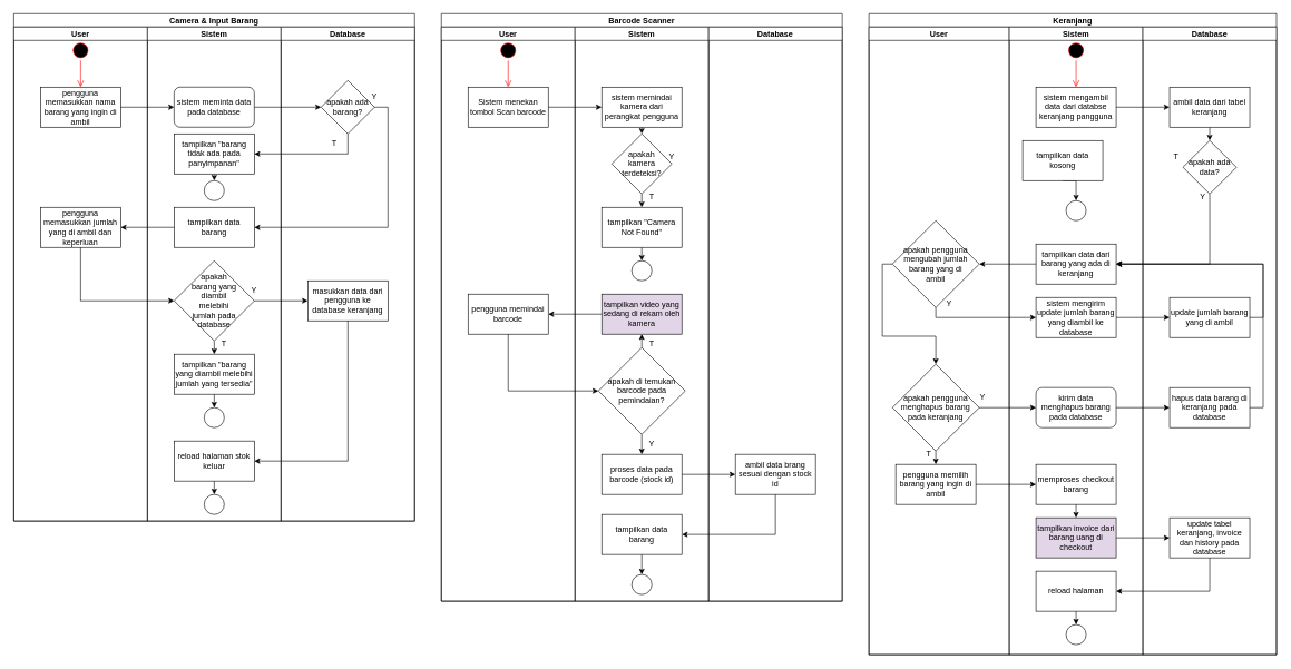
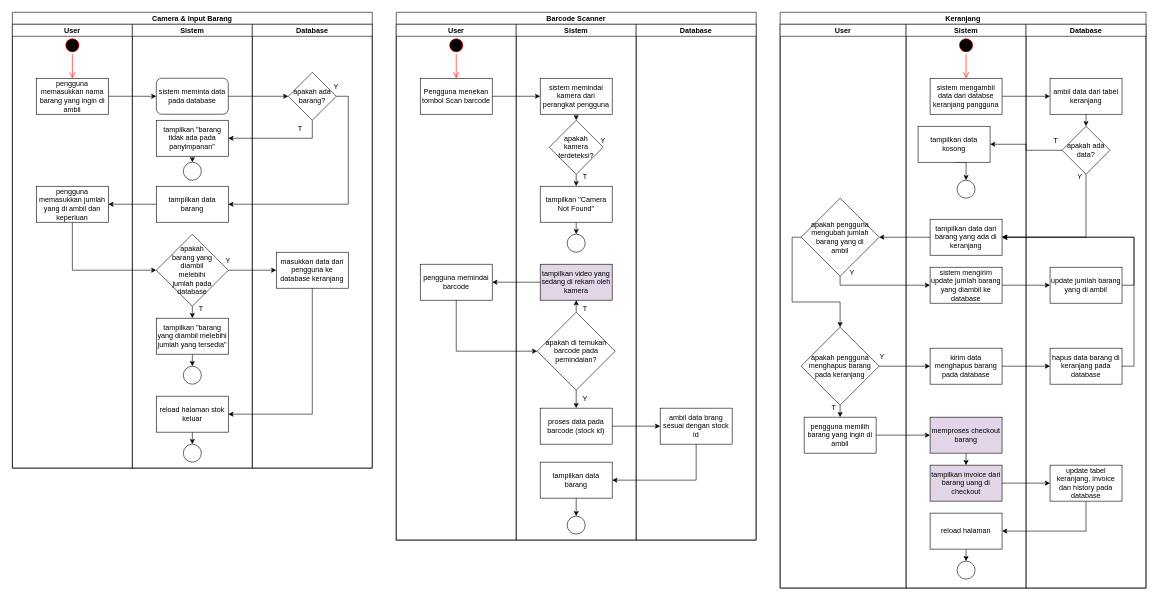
- <mxCell id="41" value="Sistem menekan tombol Scan barcode" style="rounded=0;whiteSpace=wrap;html=1;" vertex="1" parent="38"><mxGeometry x="40" y="90" width="120" height="60" as="geometry" /></mxCell>
+ <mxCell id="41" value="Pengguna menekan tombol Scan barcode" style="rounded=0;whiteSpace=wrap;html=1;" vertex="1" parent="38"><mxGeometry x="40" y="90" width="120" height="60" as="geometry" /></mxCell>
+ <mxCell id="115" style="edgeStyle=orthogonalEdgeStyle;rounded=0;orthogonalLoop=1;jettySize=auto;html=1;exitX=0;exitY=0.5;exitDx=0;exitDy=0;entryX=1;entryY=0.5;entryDx=0;entryDy=0;" edge="1" parent="70" source="111" target="94"><mxGeometry relative="1" as="geometry" /></mxCell>
- <mxCell id="97" value="kirim data menghapus barang pada database" style="whiteSpace=wrap;html=1;rounded=1;" vertex="1" parent="89"><mxGeometry x="40" y="540" width="120" height="60" as="geometry" /></mxCell>
+ <mxCell id="97" value="kirim data menghapus barang pada database" style="rounded=0;whiteSpace=wrap;html=1;" vertex="1" parent="89"><mxGeometry x="40" y="540" width="120" height="60" as="geometry" /></mxCell>
- <mxCell id="99" value="memproses checkout barang" style="rounded=0;whiteSpace=wrap;html=1;" vertex="1" parent="89"><mxGeometry x="40" y="655" width="120" height="60" as="geometry" /></mxCell>
+ <mxCell id="99" value="memproses checkout barang" style="rounded=0;whiteSpace=wrap;html=1;fillColor=#e1d5e7;" vertex="1" parent="89"><mxGeometry x="40" y="655" width="120" height="60" as="geometry" /></mxCell>
